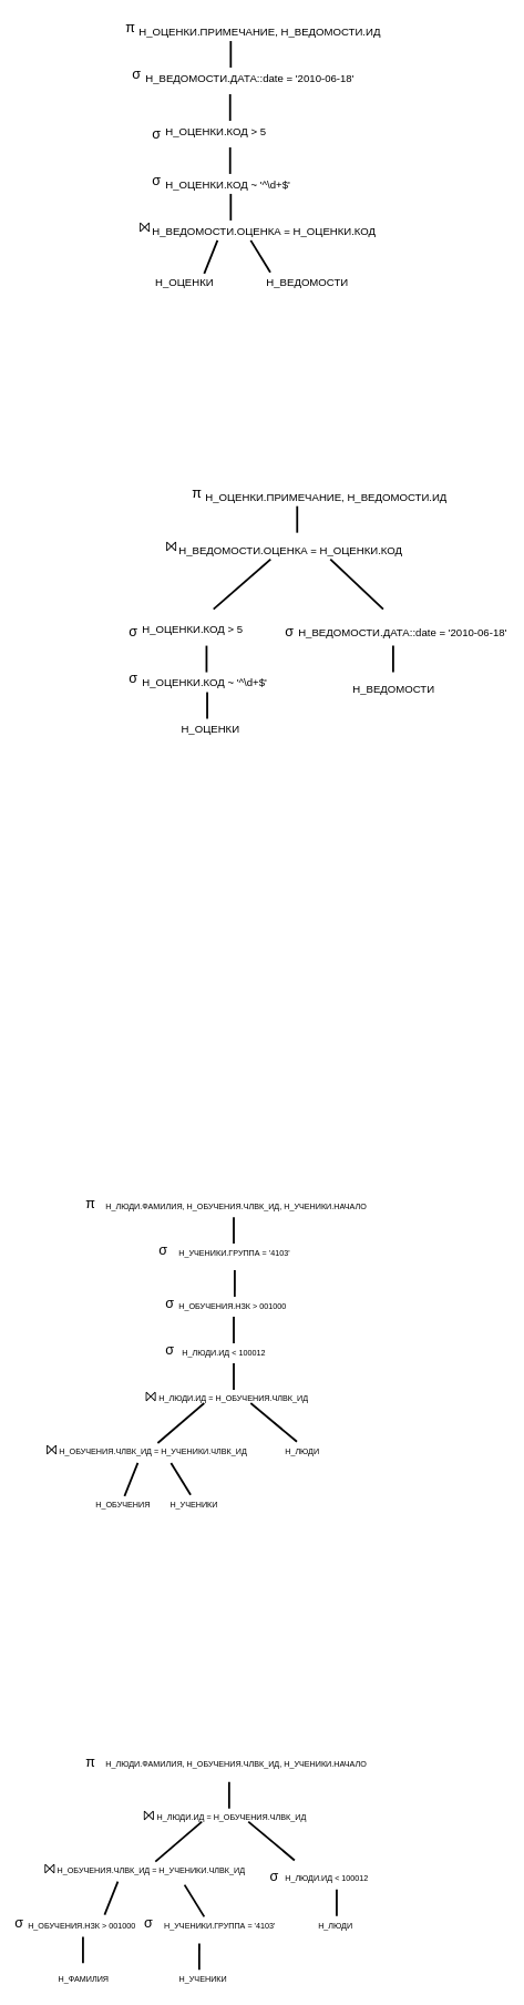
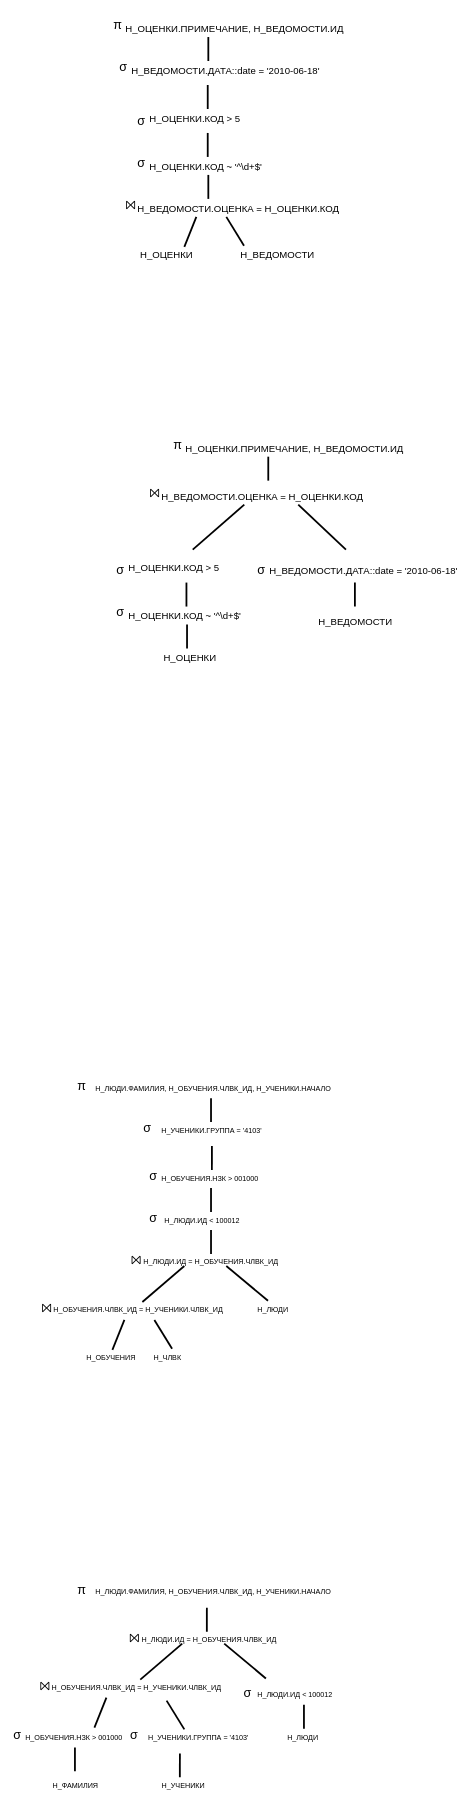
- <mxCell id="35" value="Н_ОБУЧЕНИЯ         Н_УЧЕНИКИ" style="text;whiteSpace=wrap;fontSize=12;" vertex="1" parent="1"><mxGeometry x="142" y="2250" width="420" height="41" as="geometry" /></mxCell>
+ <mxCell id="35" value="Н_ОБУЧЕНИЯ         Н_ЧЛВК" style="text;whiteSpace=wrap;fontSize=12;" vertex="1" parent="1"><mxGeometry x="142" y="2250" width="420" height="41" as="geometry" /></mxCell>
